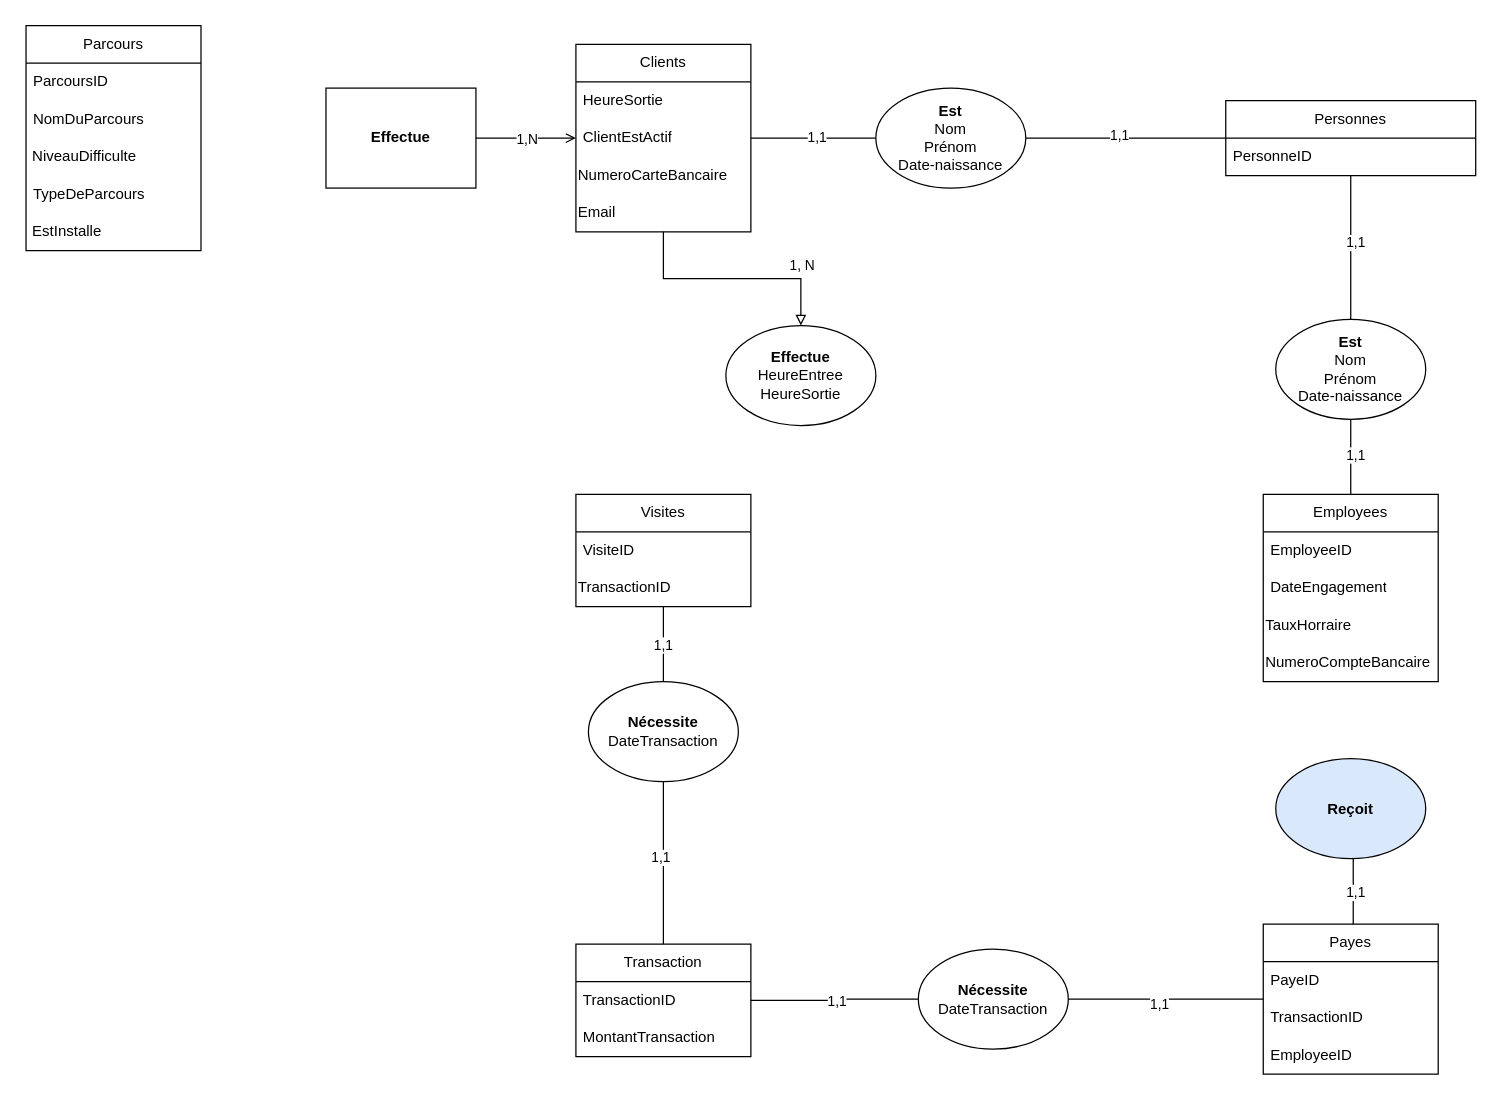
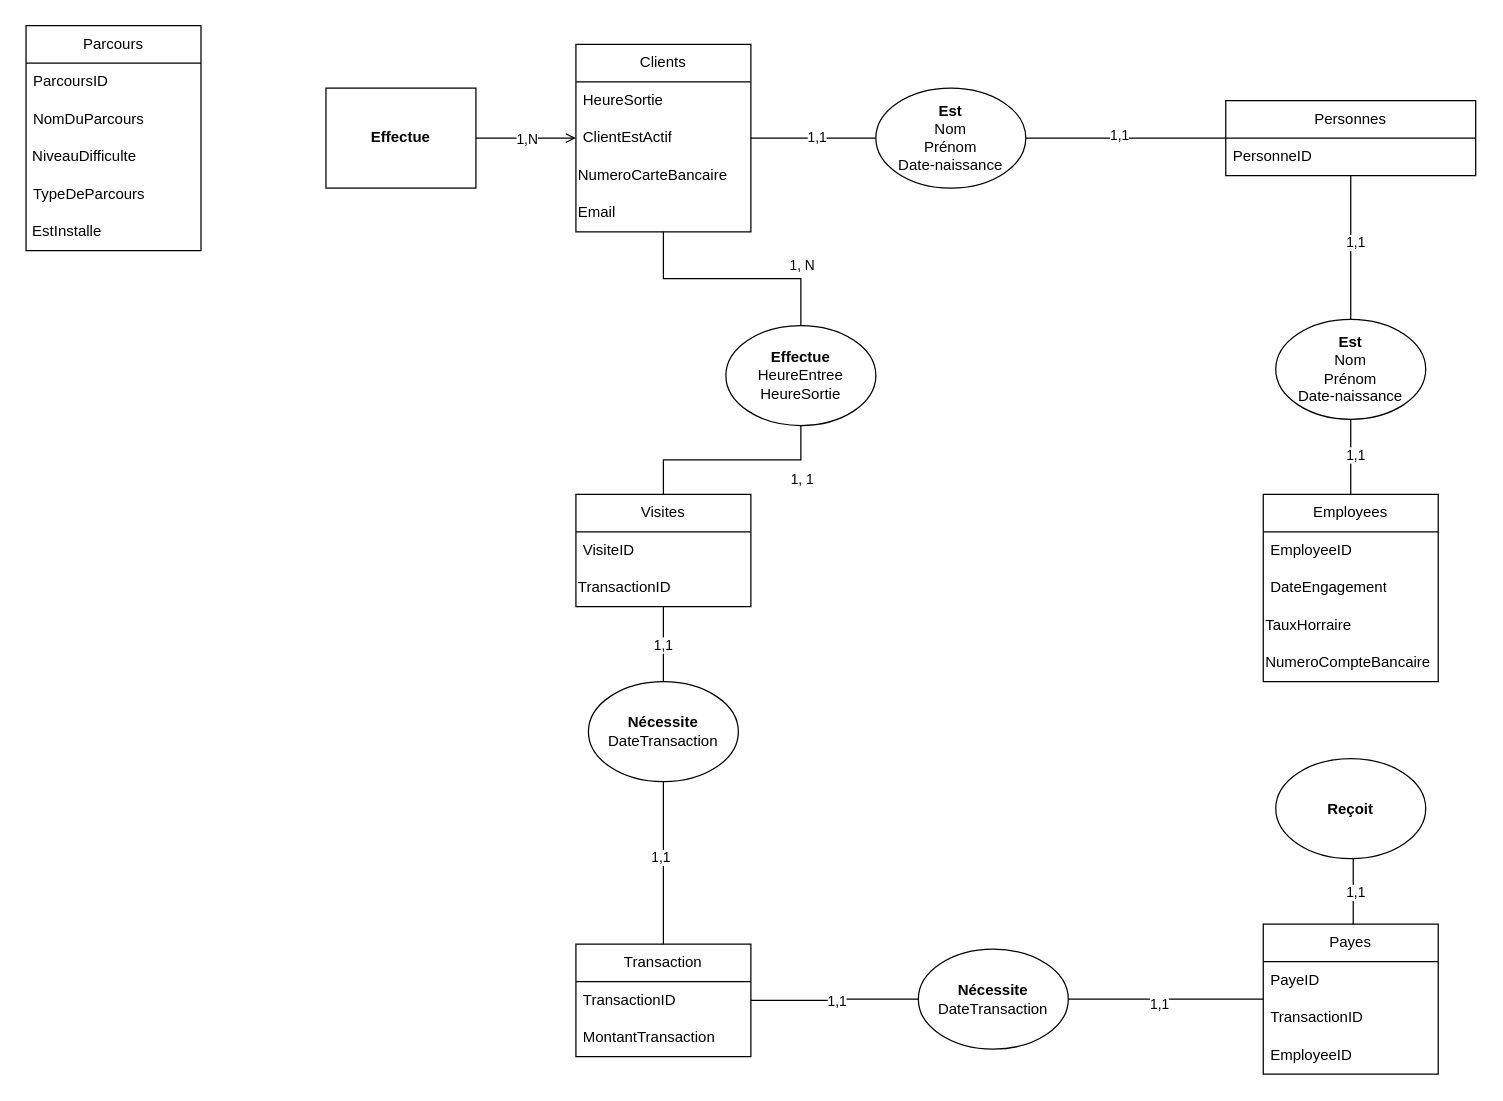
- <mxCell id="2" style="edgeStyle=orthogonalEdgeStyle;rounded=0;orthogonalLoop=1;jettySize=auto;html=1;endArrow=block;endFill=0;" edge="1" parent="1" source="4" target="42"><mxGeometry relative="1" as="geometry" /></mxCell>
+ <mxCell id="2" style="edgeStyle=orthogonalEdgeStyle;rounded=0;orthogonalLoop=1;jettySize=auto;html=1;endArrow=none;endFill=0;" edge="1" parent="1" source="4" target="42"><mxGeometry relative="1" as="geometry" /></mxCell>
+ <mxCell id="35" style="edgeStyle=orthogonalEdgeStyle;rounded=0;orthogonalLoop=1;jettySize=auto;html=1;entryX=0.5;entryY=1;entryDx=0;entryDy=0;endArrow=none;endFill=0;" edge="1" parent="1" source="39" target="42"><mxGeometry relative="1" as="geometry" /></mxCell>
+ <mxCell id="36" value="1, 1" style="edgeLabel;html=1;align=center;verticalAlign=middle;resizable=0;points=[];" vertex="1" connectable="0" parent="35"><mxGeometry x="0.783" relative="1" as="geometry"><mxPoint y="24" as="offset" /></mxGeometry></mxCell>
- <mxCell id="60" value="&lt;div&gt;&lt;b&gt;Reçoit&lt;/b&gt;&lt;/div&gt;" style="ellipse;whiteSpace=wrap;html=1;fillColor=#dae8fc;" vertex="1" parent="1"><mxGeometry x="1020" y="606.5" width="120" height="80" as="geometry" /></mxCell>
+ <mxCell id="60" value="&lt;div&gt;&lt;b&gt;Reçoit&lt;/b&gt;&lt;/div&gt;" style="ellipse;whiteSpace=wrap;html=1;" vertex="1" parent="1"><mxGeometry x="1020" y="606.5" width="120" height="80" as="geometry" /></mxCell>
